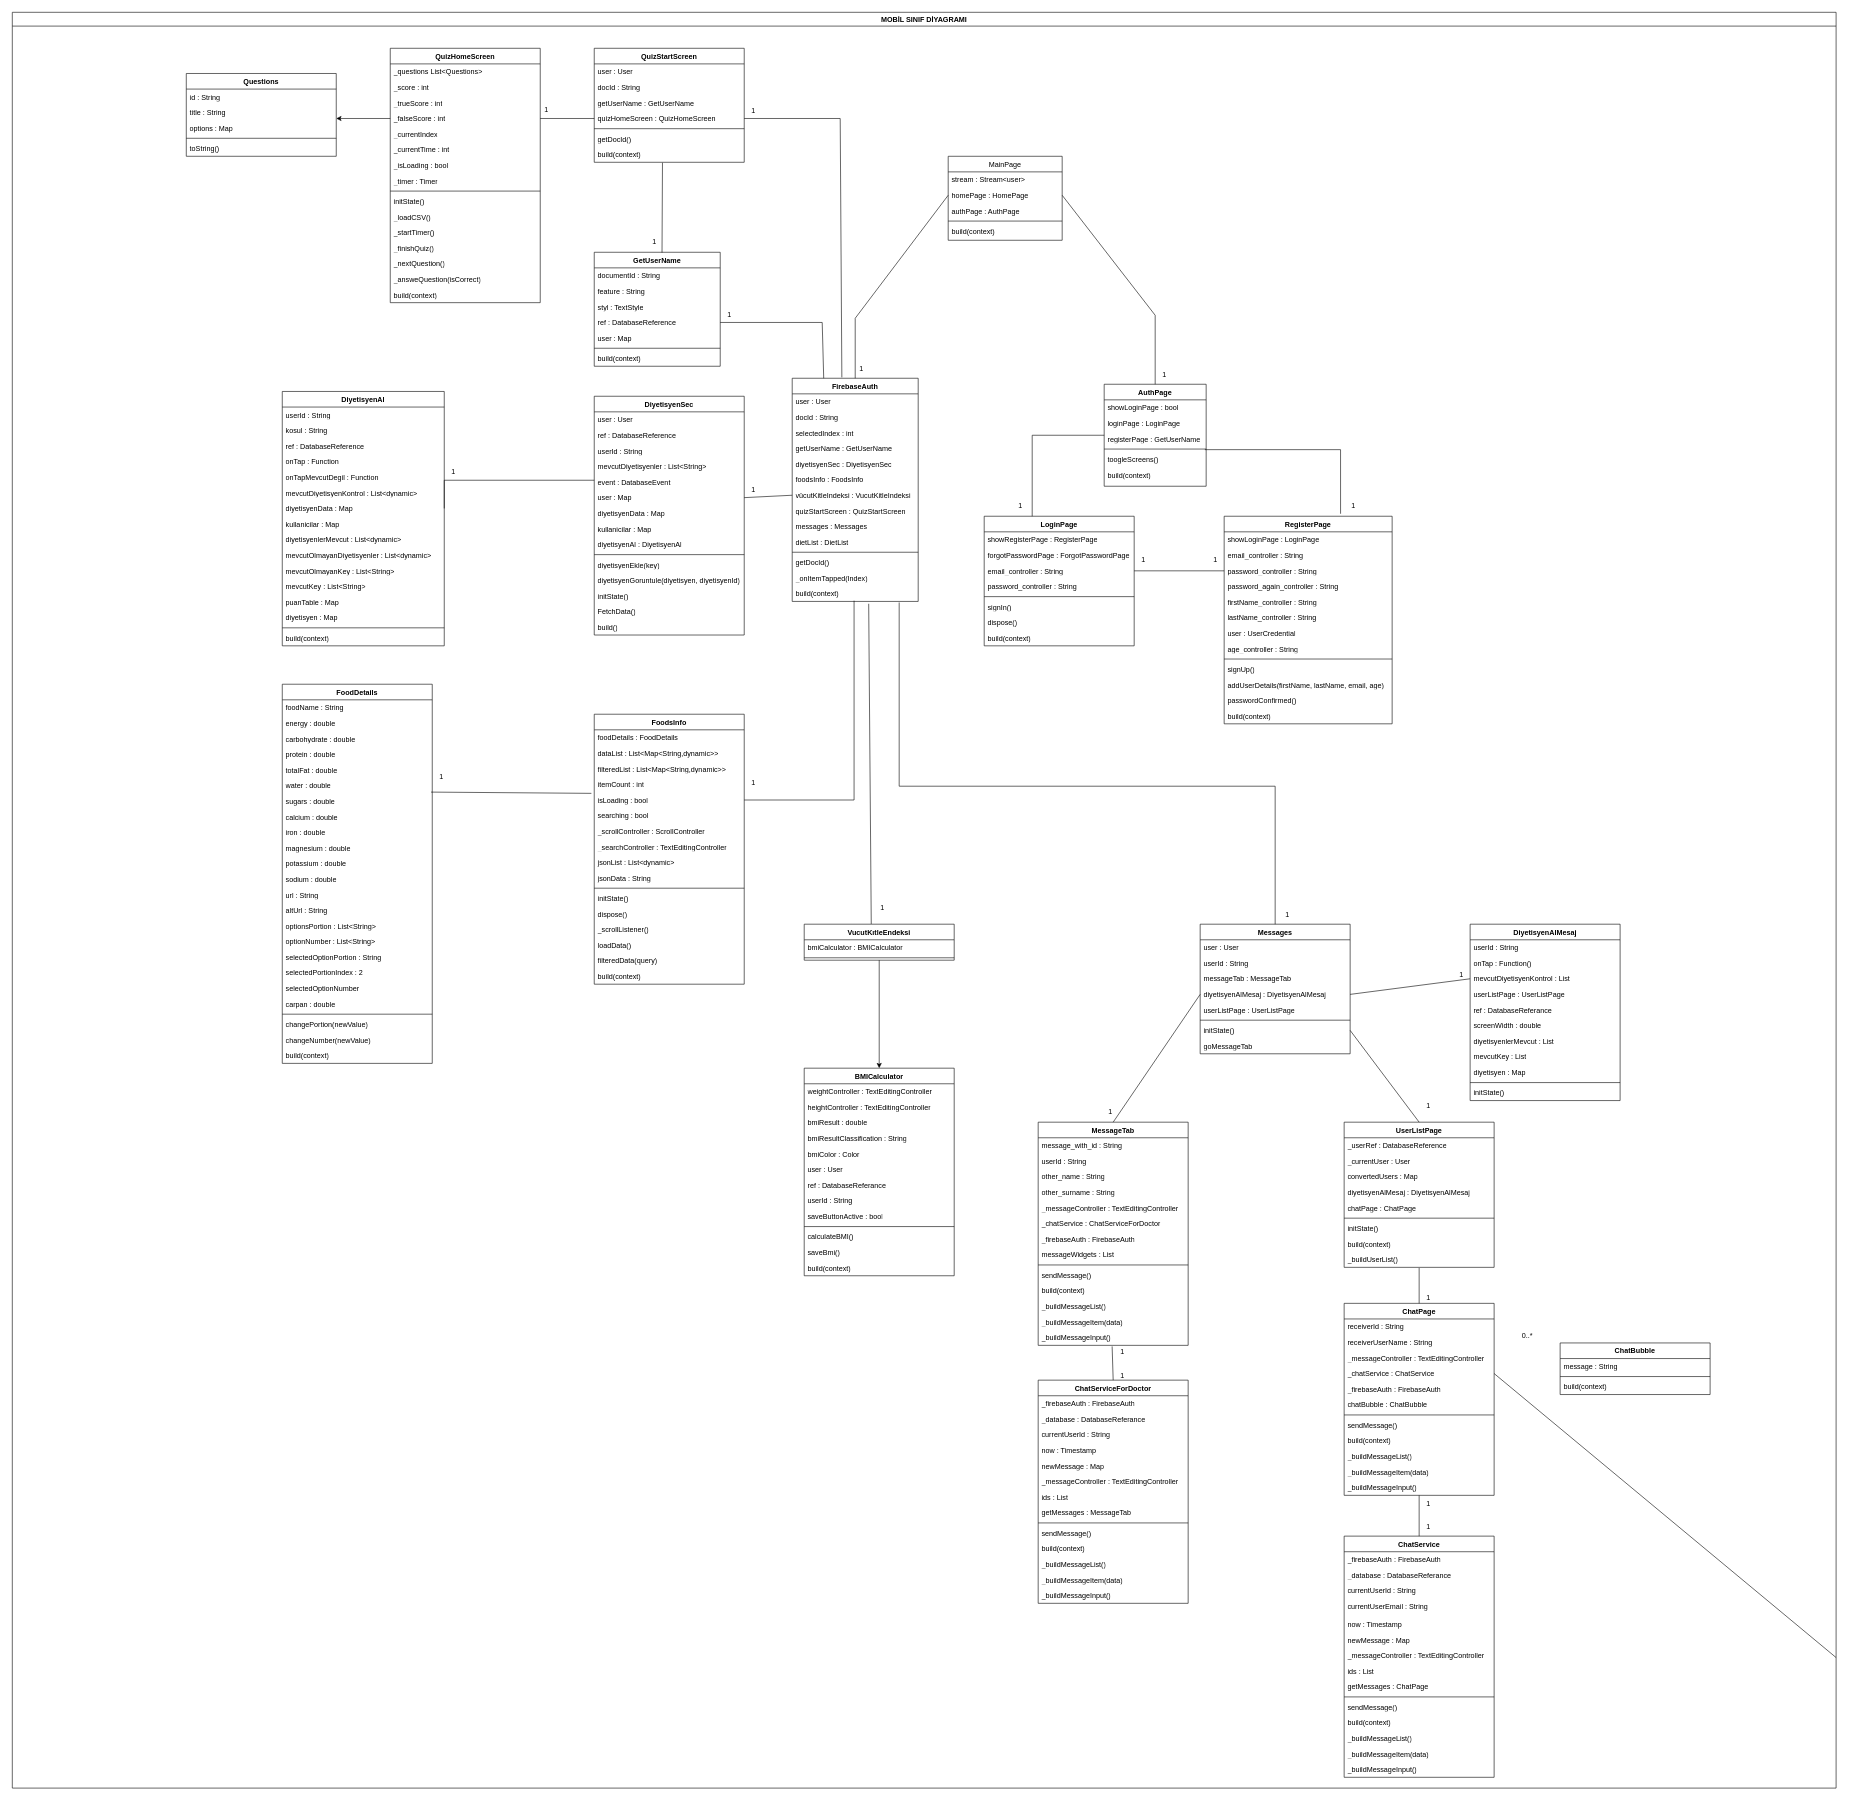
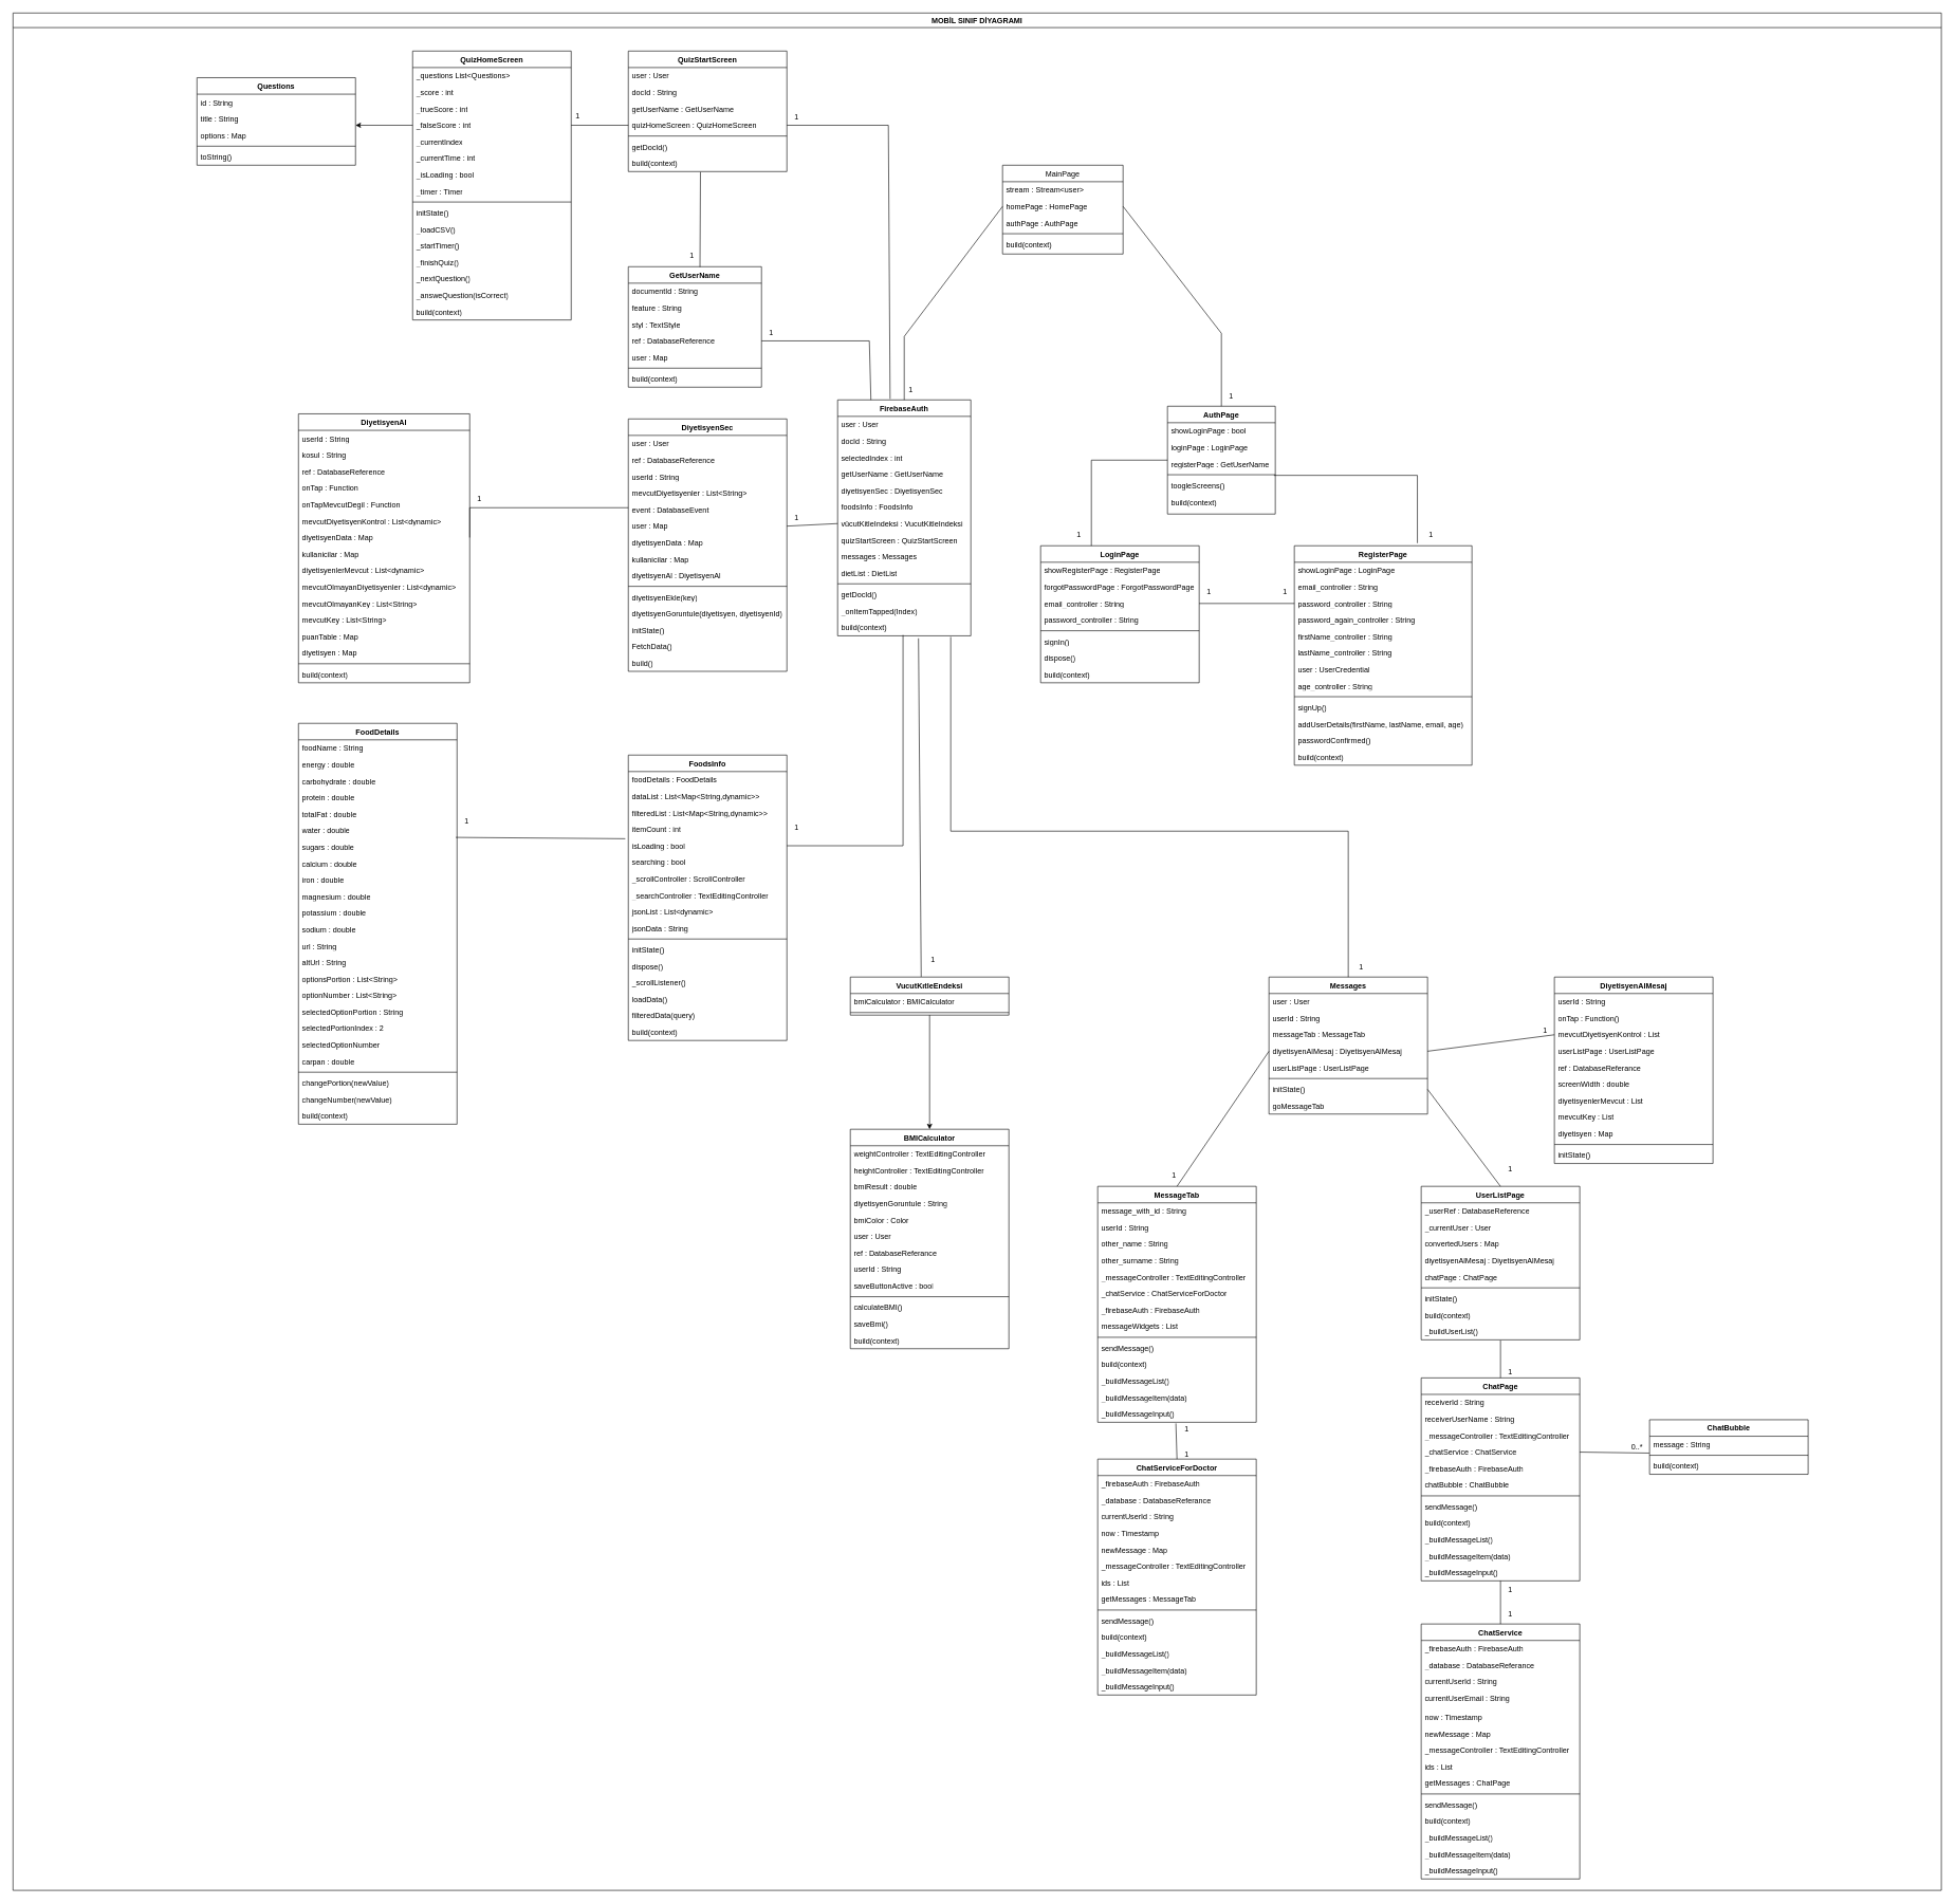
- <mxCell id="165" value="bmiResultClassification : String" style="text;strokeColor=none;fillColor=none;align=left;verticalAlign=top;spacingLeft=4;spacingRight=4;overflow=hidden;rotatable=0;points=[[0,0.5],[1,0.5]];portConstraint=eastwest;whiteSpace=wrap;html=1;" vertex="1" parent="161"><mxGeometry y="104" width="250" height="26" as="geometry" /></mxCell>
+ <mxCell id="165" value="diyetisyenGoruntule : String" style="text;strokeColor=none;fillColor=none;align=left;verticalAlign=top;spacingLeft=4;spacingRight=4;overflow=hidden;rotatable=0;points=[[0,0.5],[1,0.5]];portConstraint=eastwest;whiteSpace=wrap;html=1;" vertex="1" parent="161"><mxGeometry y="104" width="250" height="26" as="geometry" /></mxCell>
- <mxCell id="327" value="0..*" style="text;html=1;align=center;verticalAlign=middle;resizable=0;points=[];autosize=1;strokeColor=none;fillColor=none;" vertex="1" parent="1"><mxGeometry x="2525" y="2211" width="40" height="30" as="geometry" /></mxCell>
+ <mxCell id="327" value="0..*" style="text;html=1;align=center;verticalAlign=middle;resizable=0;points=[];autosize=1;strokeColor=none;fillColor=none;" vertex="1" parent="1"><mxGeometry x="2560" y="2266" width="40" height="30" as="geometry" /></mxCell>
- <mxCell id="326" value="" style="endArrow=none;html=1;rounded=0;exitX=1;exitY=0.5;exitDx=0;exitDy=0;" edge="1" parent="1" source="292" target="328"><mxGeometry width="50" height="50" relative="1" as="geometry"><mxPoint x="2530" y="2460" as="sourcePoint" /><mxPoint x="2580" y="2410" as="targetPoint" /></mxGeometry></mxCell>
+ <mxCell id="326" value="" style="endArrow=none;html=1;rounded=0;entryX=-0.002;entryY=1.022;entryDx=0;entryDy=0;entryPerimeter=0;exitX=1;exitY=0.5;exitDx=0;exitDy=0;" edge="1" parent="1" source="292" target="323"><mxGeometry width="50" height="50" relative="1" as="geometry"><mxPoint x="2530" y="2460" as="sourcePoint" /><mxPoint x="2580" y="2410" as="targetPoint" /></mxGeometry></mxCell>
